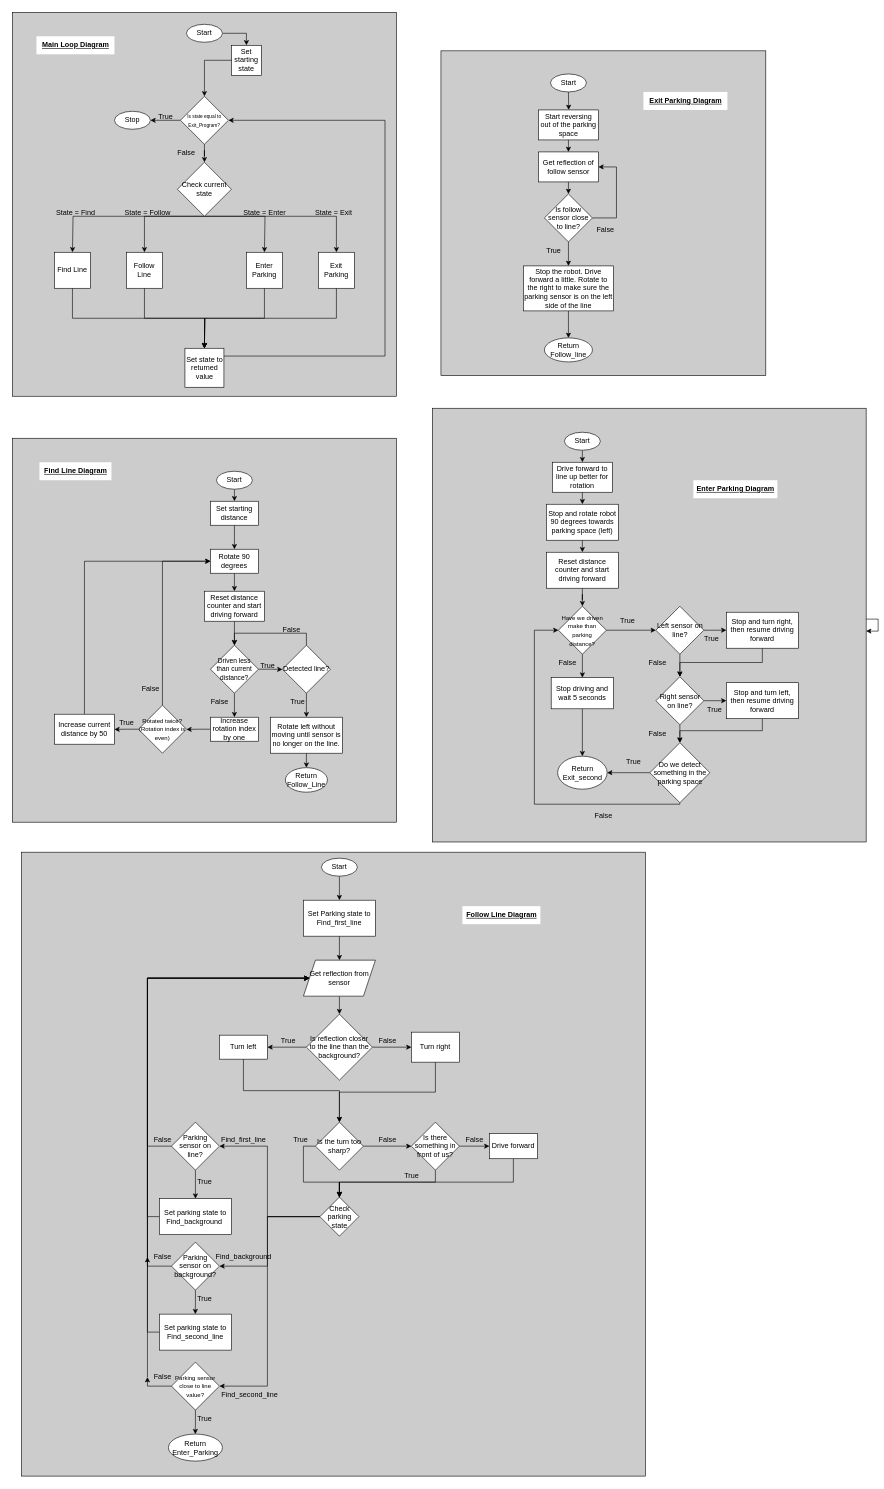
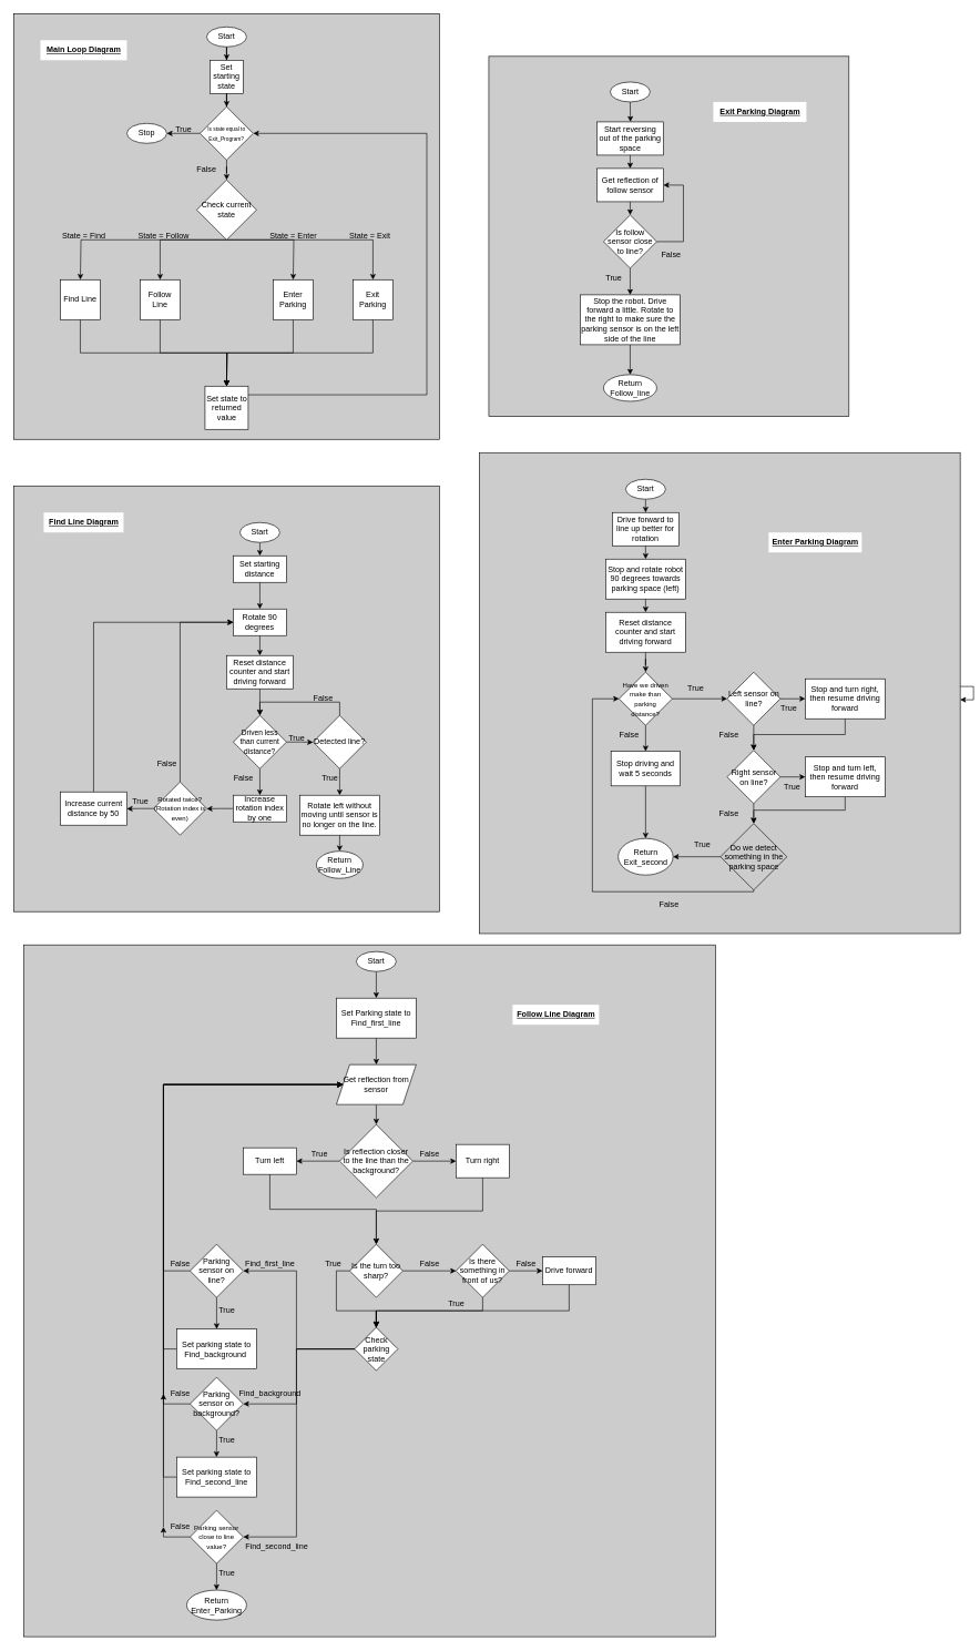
- <mxCell id="14" value="Set starting state" style="whiteSpace=wrap;html=1;aspect=fixed;" vertex="1" parent="1"><mxGeometry x="385" y="75" width="50" height="50" as="geometry" /></mxCell>
+ <mxCell id="14" value="Set starting state" style="whiteSpace=wrap;html=1;aspect=fixed;" vertex="1" parent="1"><mxGeometry x="315" y="90" width="50" height="50" as="geometry" /></mxCell>
- <mxCell id="158" value="Do we detect something in the parking space" style="rhombus;whiteSpace=wrap;html=1;" vertex="1" parent="1"><mxGeometry x="1082.5" y="1237.5" width="100" height="100" as="geometry" /></mxCell>
+ <mxCell id="158" value="Do we detect something in the parking space" style="rhombus;whiteSpace=wrap;html=1;fillColor=#cccccc;" vertex="1" parent="1"><mxGeometry x="1082.5" y="1237.5" width="100" height="100" as="geometry" /></mxCell>
